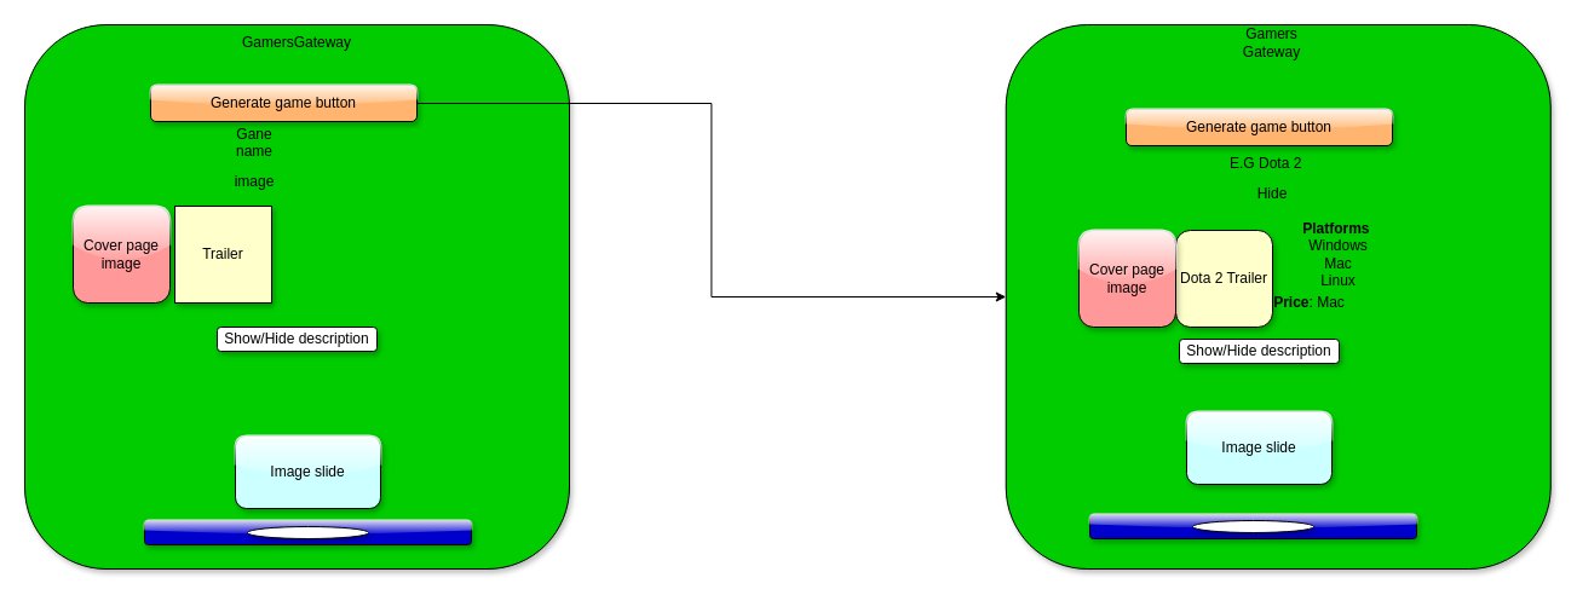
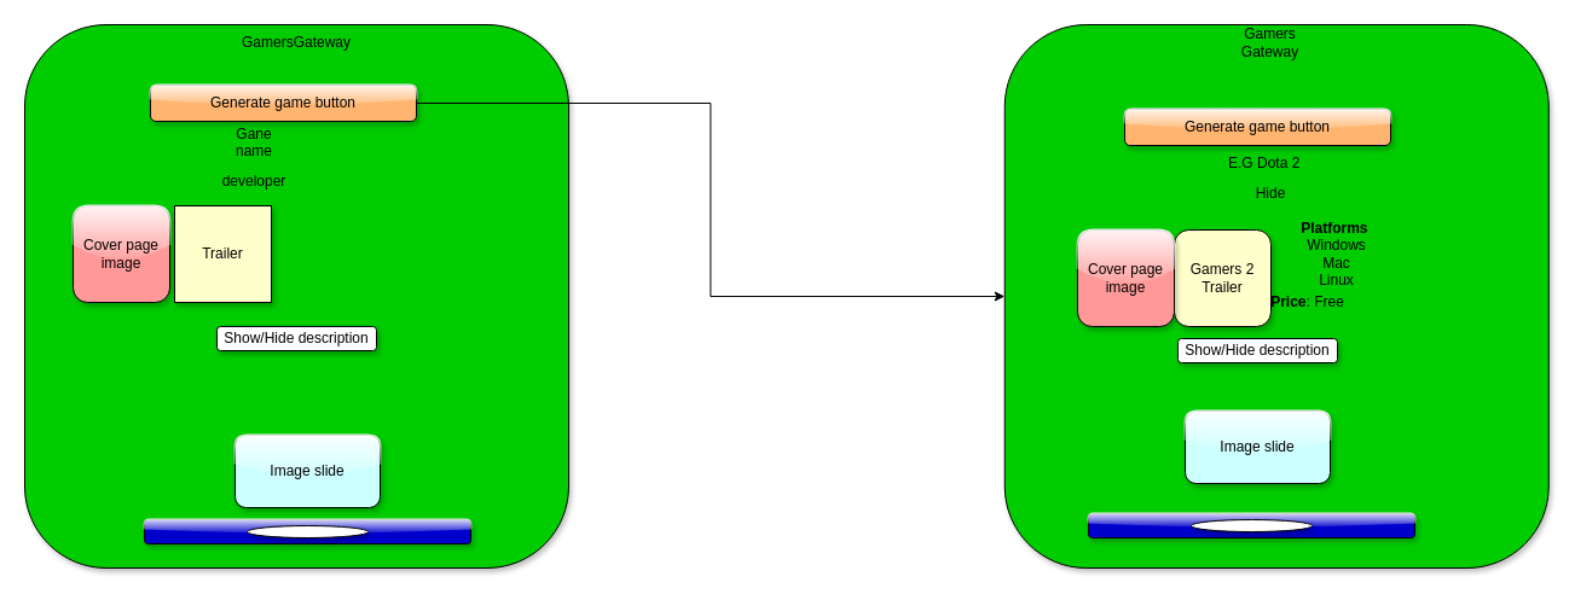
- <mxCell id="6" value="image" style="text;html=1;align=center;verticalAlign=middle;whiteSpace=wrap;rounded=0;" parent="1" vertex="1"><mxGeometry x="180" y="130" width="60" height="40" as="geometry" /></mxCell>
+ <mxCell id="6" value="developer" style="text;html=1;align=center;verticalAlign=middle;whiteSpace=wrap;rounded=0;" parent="1" vertex="1"><mxGeometry x="180" y="130" width="60" height="40" as="geometry" /></mxCell>
- <mxCell id="19" value="Dota 2 Trailer" style="whiteSpace=wrap;html=1;aspect=fixed;fillColor=#FFFFCC;rounded=1;glass=0;shadow=1;" parent="1" vertex="1"><mxGeometry x="971" y="190" width="80" height="80" as="geometry" /></mxCell>
+ <mxCell id="19" value="Gamers 2 Trailer" style="whiteSpace=wrap;html=1;aspect=fixed;fillColor=#FFFFCC;rounded=1;glass=0;shadow=1;" parent="1" vertex="1"><mxGeometry x="971" y="190" width="80" height="80" as="geometry" /></mxCell>
- <mxCell id="22" value="&lt;b&gt;Price&lt;/b&gt;: Mac" style="text;html=1;align=center;verticalAlign=middle;resizable=0;points=[];autosize=1;strokeColor=none;fillColor=none;" parent="1" vertex="1"><mxGeometry x="1041" y="235" width="80" height="30" as="geometry" /></mxCell>
+ <mxCell id="22" value="&lt;b&gt;Price&lt;/b&gt;: Free" style="text;html=1;align=center;verticalAlign=middle;resizable=0;points=[];autosize=1;strokeColor=none;fillColor=none;" parent="1" vertex="1"><mxGeometry x="1041" y="235" width="80" height="30" as="geometry" /></mxCell>
